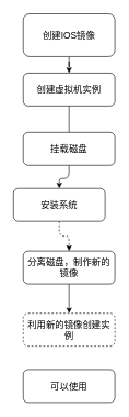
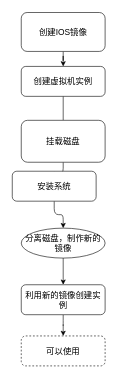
- <mxCell id="9" value="挂载磁盘" style="rounded=1;whiteSpace=wrap;html=1;fontSize=14;glass=0;strokeWidth=1;shadow=0;labelBackgroundColor=none;" parent="1" vertex="1"><mxGeometry x="35" y="200" width="140" height="50" as="geometry" /></mxCell>
+ <mxCell id="9" value="挂载磁盘" style="rounded=1;whiteSpace=wrap;html=1;fontSize=14;glass=0;strokeWidth=1;shadow=0;labelBackgroundColor=none;" parent="1" vertex="1"><mxGeometry x="35" y="200" width="140" height="70" as="geometry" /></mxCell>
- <mxCell id="10" value="" style="edgeStyle=orthogonalEdgeStyle;rounded=1;orthogonalLoop=1;jettySize=auto;html=1;dashed=1;" parent="1" source="11" target="7" edge="1"><mxGeometry relative="1" as="geometry" /></mxCell>
+ <mxCell id="10" value="" style="edgeStyle=orthogonalEdgeStyle;rounded=1;orthogonalLoop=1;jettySize=auto;html=1;" parent="1" source="11" target="7" edge="1"><mxGeometry relative="1" as="geometry" /></mxCell>
- <mxCell id="7" value="分离磁盘，制作新的镜像" style="rounded=1;whiteSpace=wrap;html=1;fontSize=14;glass=0;strokeWidth=1;shadow=0;labelBackgroundColor=none;" parent="1" vertex="1"><mxGeometry x="35" y="380" width="140" height="50" as="geometry" /></mxCell>
+ <mxCell id="7" value="分离磁盘，制作新的镜像" style="ellipse;whiteSpace=wrap;html=1;fontSize=14;glass=0;strokeWidth=1;shadow=0;labelBackgroundColor=none;" parent="1" vertex="1"><mxGeometry x="35" y="380" width="140" height="50" as="geometry" /></mxCell>
- <mxCell id="13" value="利用新的镜像创建实例" style="rounded=1;whiteSpace=wrap;html=1;fontSize=14;glass=0;strokeWidth=1;shadow=0;labelBackgroundColor=none;dashed=1;" parent="1" vertex="1"><mxGeometry x="35" y="474.5" width="140" height="50" as="geometry" /></mxCell>
+ <mxCell id="13" value="利用新的镜像创建实例" style="rounded=1;whiteSpace=wrap;html=1;fontSize=14;glass=0;strokeWidth=1;shadow=0;labelBackgroundColor=none;" parent="1" vertex="1"><mxGeometry x="35" y="474.5" width="140" height="50" as="geometry" /></mxCell>
+ <mxCell id="12" value="" style="edgeStyle=orthogonalEdgeStyle;rounded=1;orthogonalLoop=1;jettySize=auto;html=1;" parent="1" source="13" target="14" edge="1"><mxGeometry relative="1" as="geometry" /></mxCell>
- <mxCell id="14" value="可以使用" style="rounded=1;whiteSpace=wrap;html=1;fontSize=14;glass=0;strokeWidth=1;shadow=0;labelBackgroundColor=none;" parent="1" vertex="1"><mxGeometry x="35" y="560" width="140" height="50" as="geometry" /></mxCell>
+ <mxCell id="14" value="可以使用" style="rounded=1;whiteSpace=wrap;html=1;fontSize=14;glass=0;strokeWidth=1;shadow=0;labelBackgroundColor=none;dashed=1;" parent="1" vertex="1"><mxGeometry x="35" y="560" width="140" height="50" as="geometry" /></mxCell>
